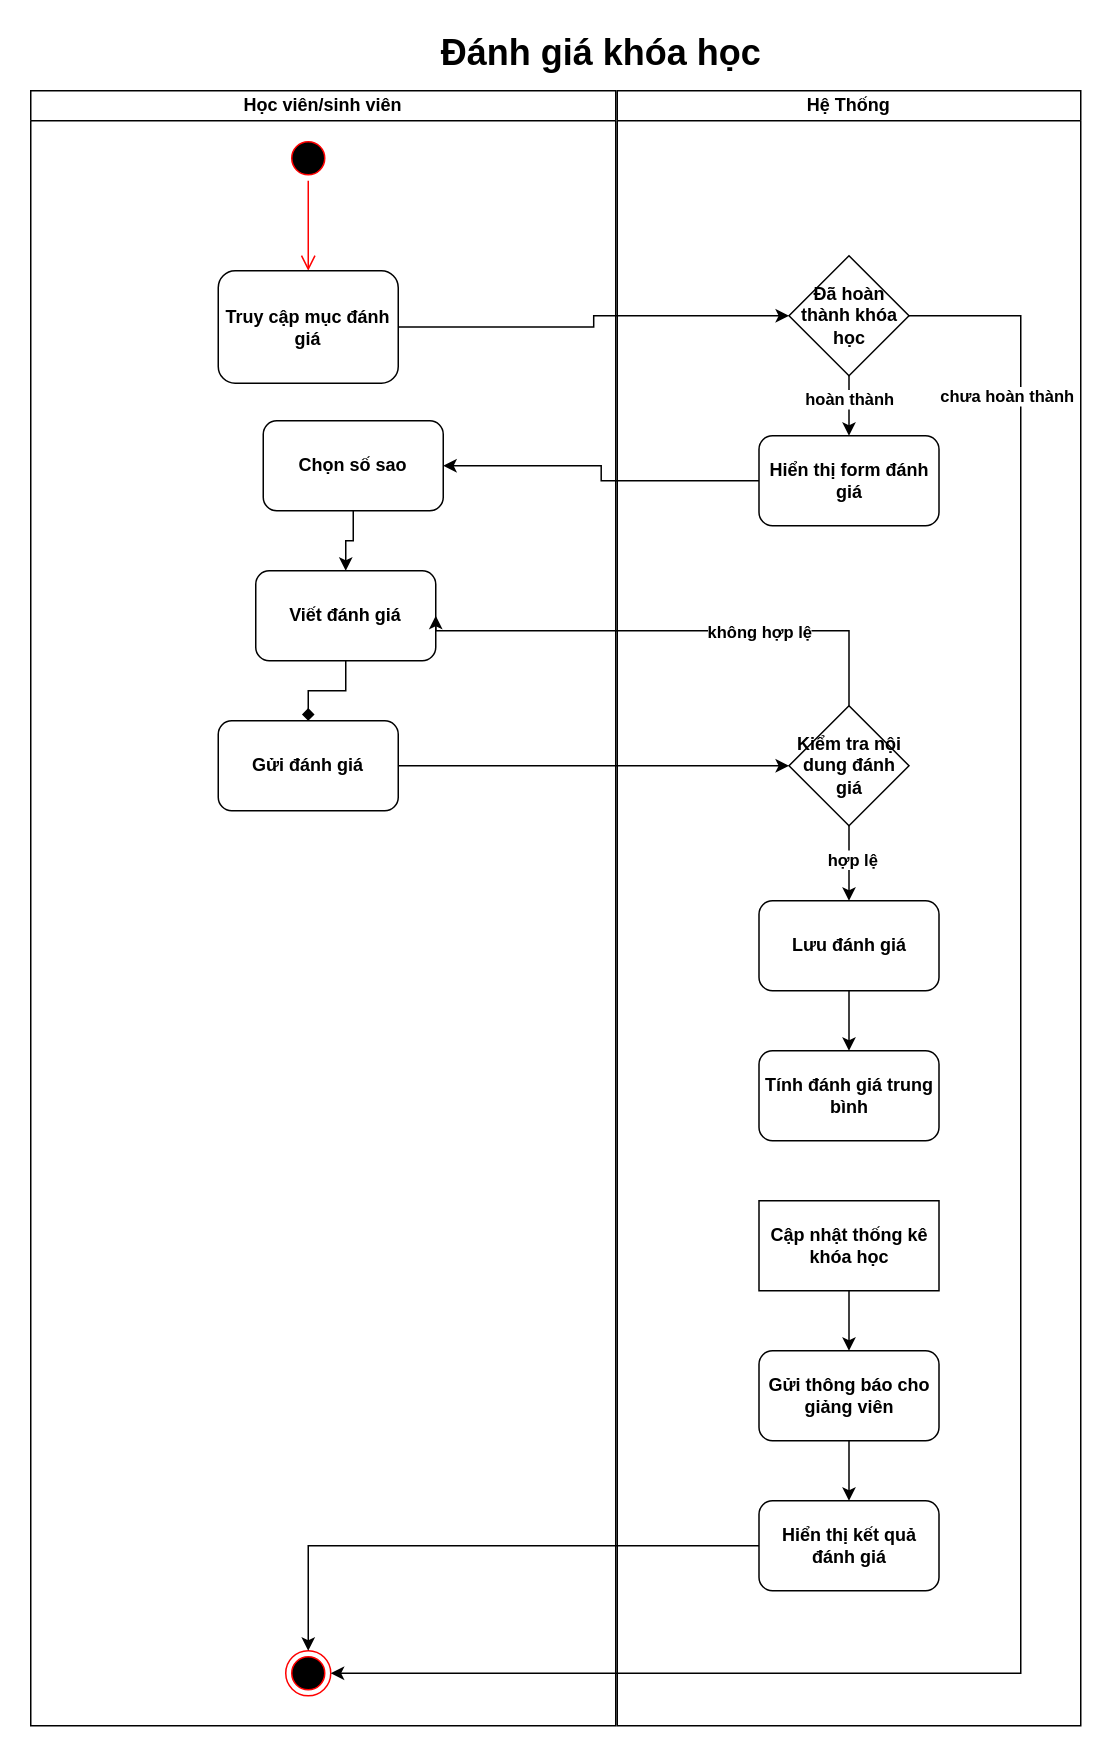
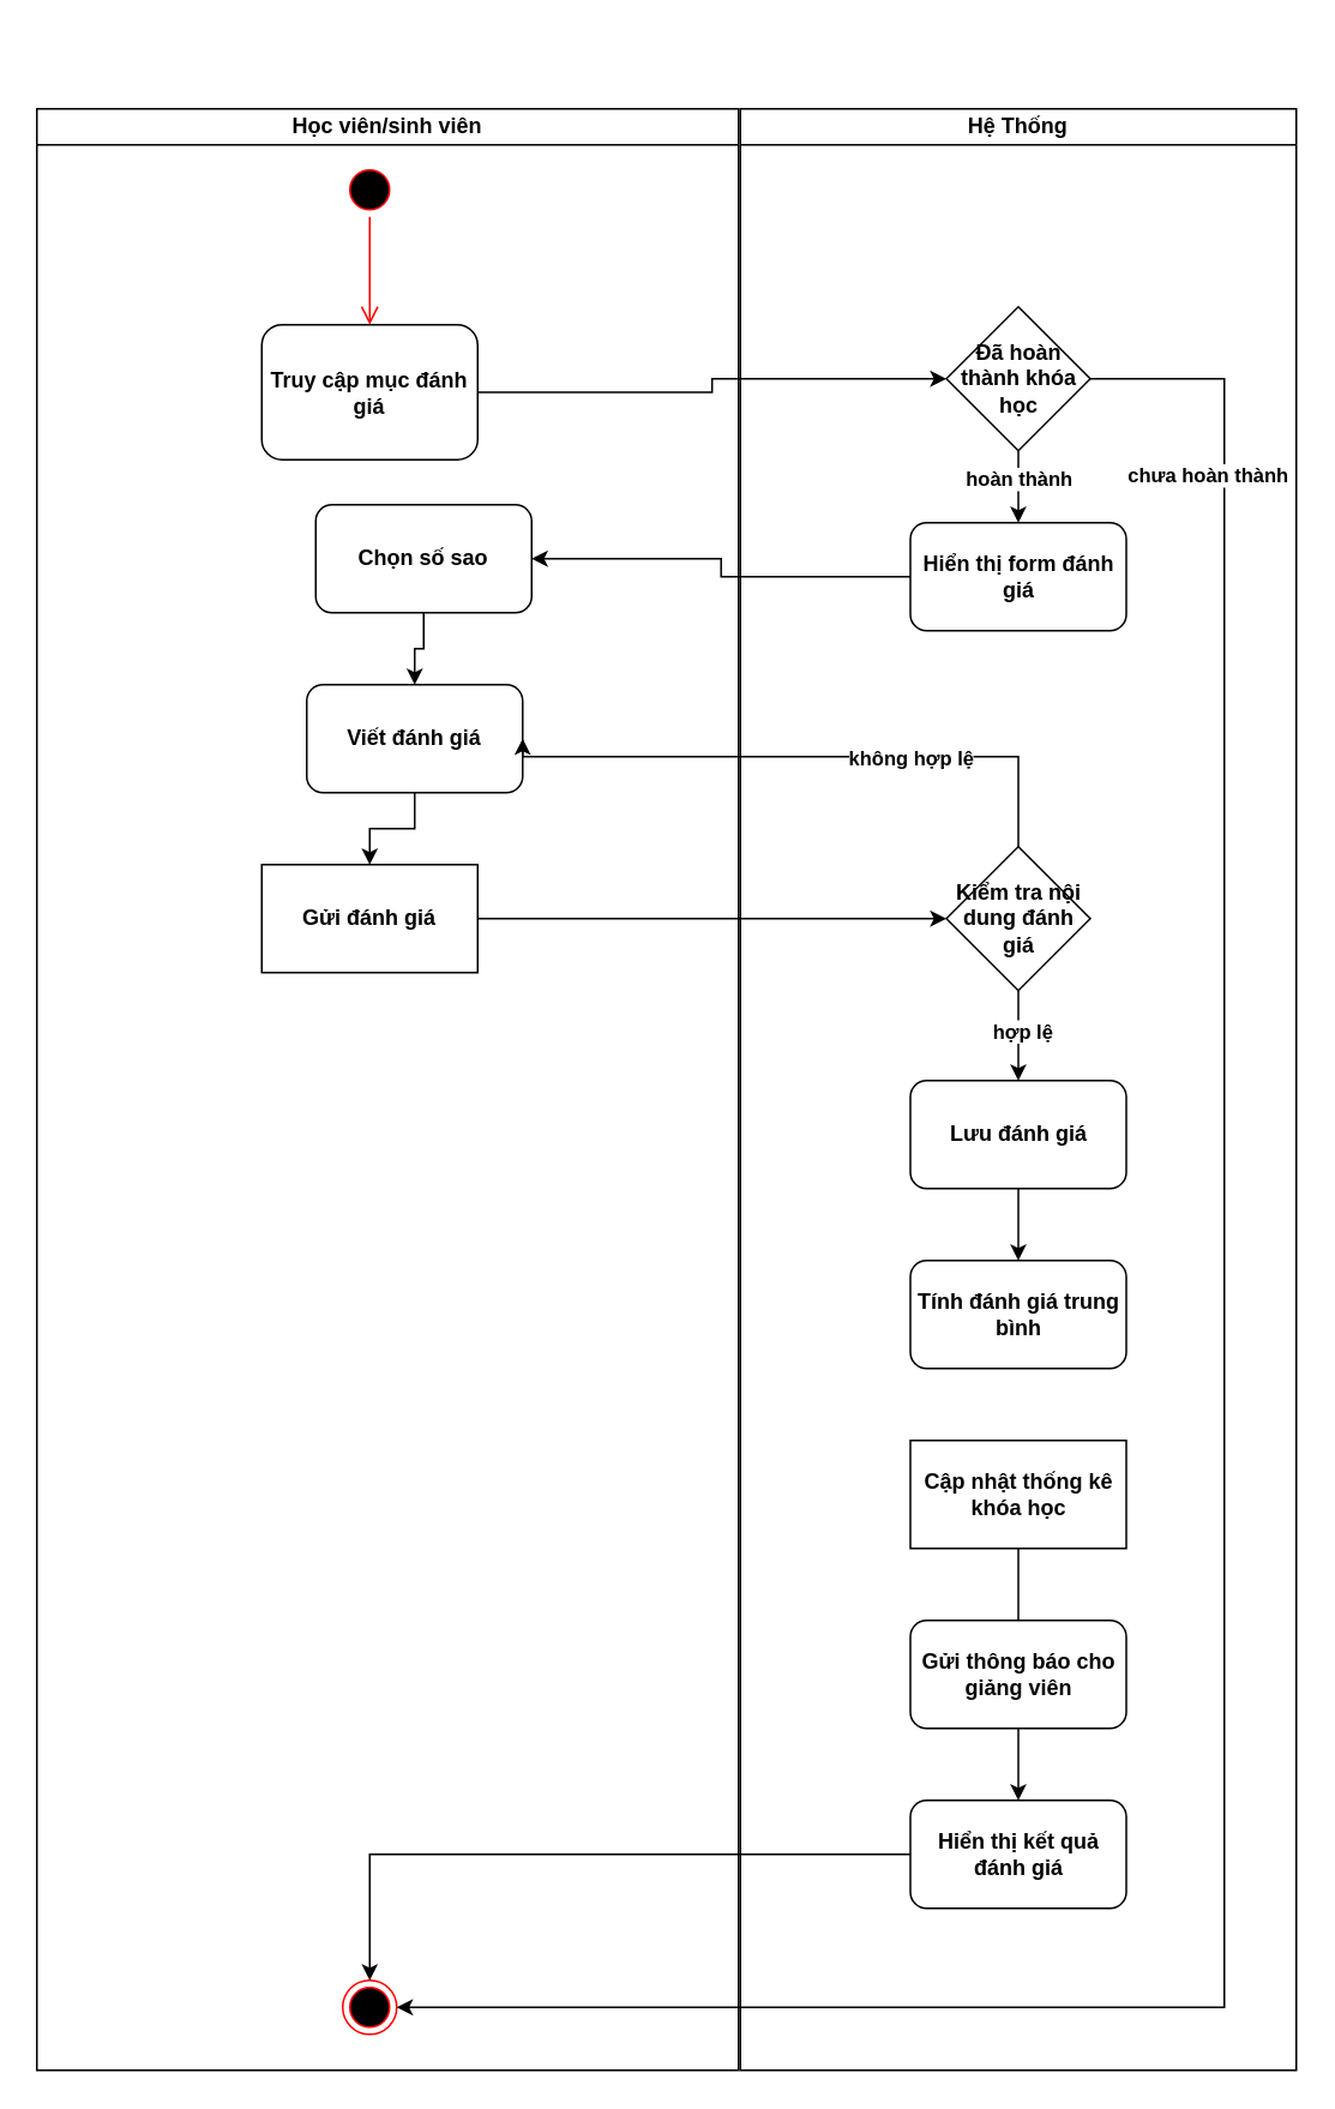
- <mxCell id="27" value="&lt;span style=&quot;font-size: 24px;&quot;&gt;Đánh giá khóa học&lt;/span&gt;" style="text;html=1;align=center;verticalAlign=middle;whiteSpace=wrap;rounded=0;fontStyle=1" parent="1" vertex="1"><mxGeometry x="130" y="20" width="541" height="30" as="geometry" /></mxCell>
- <mxCell id="7" style="edgeStyle=orthogonalEdgeStyle;rounded=0;orthogonalLoop=1;jettySize=auto;html=1;fontStyle=1;endArrow=diamond;" parent="2" source="8" target="9" edge="1"><mxGeometry relative="1" as="geometry" /></mxCell>
+ <mxCell id="7" style="edgeStyle=orthogonalEdgeStyle;rounded=0;orthogonalLoop=1;jettySize=auto;html=1;fontStyle=1" parent="2" source="8" target="9" edge="1"><mxGeometry relative="1" as="geometry" /></mxCell>
- <mxCell id="9" value="Gửi đánh giá" style="rounded=1;whiteSpace=wrap;html=1;fontStyle=1" parent="2" vertex="1"><mxGeometry x="125" y="420" width="120" height="60" as="geometry" /></mxCell>
+ <mxCell id="9" value="Gửi đánh giá" style="whiteSpace=wrap;html=1;fontStyle=1;rounded=0;" parent="2" vertex="1"><mxGeometry x="125" y="420" width="120" height="60" as="geometry" /></mxCell>
- <mxCell id="22" style="edgeStyle=orthogonalEdgeStyle;rounded=0;orthogonalLoop=1;jettySize=auto;html=1;entryX=0.5;entryY=0;entryDx=0;entryDy=0;fontStyle=1" parent="11" source="23" target="25" edge="1"><mxGeometry relative="1" as="geometry" /></mxCell>
+ <mxCell id="22" style="edgeStyle=orthogonalEdgeStyle;rounded=0;orthogonalLoop=1;jettySize=auto;html=1;entryX=0.5;entryY=0;entryDx=0;entryDy=0;fontStyle=1;endArrow=none;" parent="11" source="23" target="25" edge="1"><mxGeometry relative="1" as="geometry" /></mxCell>
